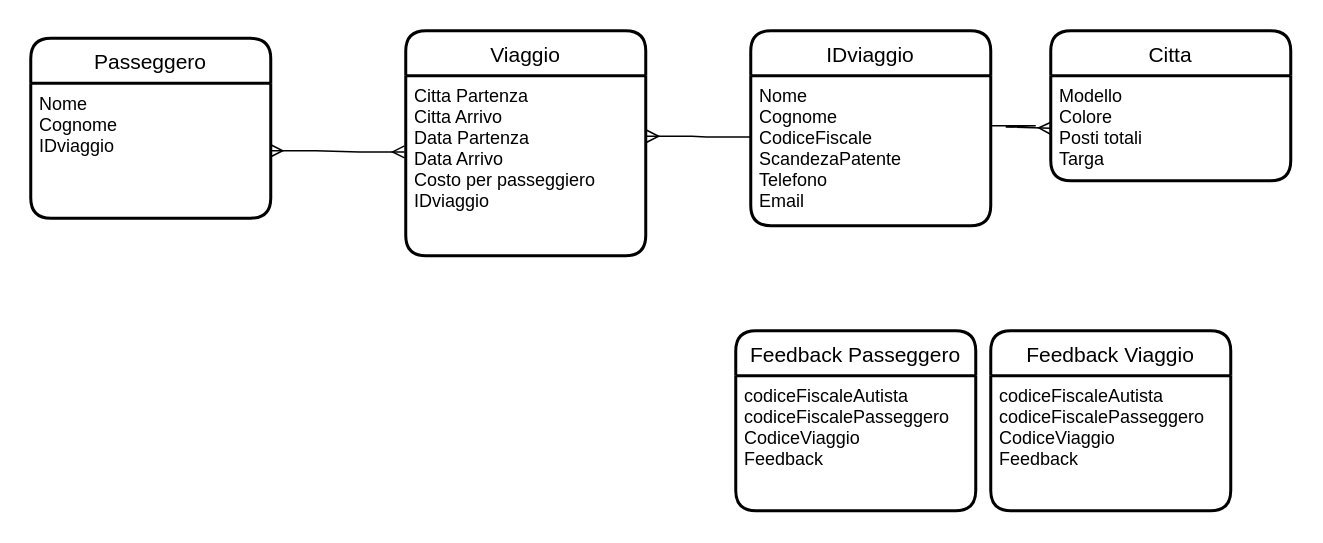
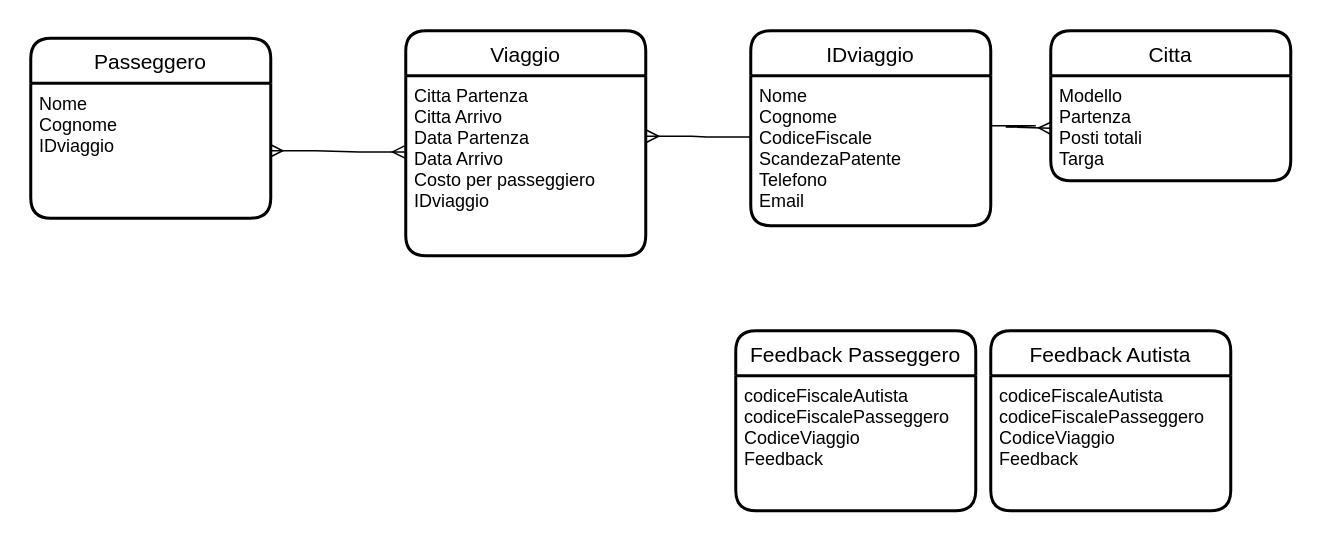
- <mxCell id="7" value="Modello&#10;Colore&#10;Posti totali&#10;Targa" style="align=left;strokeColor=none;fillColor=none;spacingLeft=4;fontSize=12;verticalAlign=top;resizable=0;rotatable=0;part=1;" vertex="1" parent="6"><mxGeometry y="30" width="160" height="70" as="geometry" /></mxCell>
+ <mxCell id="7" value="Modello&#10;Partenza&#10;Posti totali&#10;Targa" style="align=left;strokeColor=none;fillColor=none;spacingLeft=4;fontSize=12;verticalAlign=top;resizable=0;rotatable=0;part=1;" vertex="1" parent="6"><mxGeometry y="30" width="160" height="70" as="geometry" /></mxCell>
- <mxCell id="13" value="Feedback Viaggio" style="swimlane;childLayout=stackLayout;horizontal=1;startSize=30;horizontalStack=0;rounded=1;fontSize=14;fontStyle=0;strokeWidth=2;resizeParent=0;resizeLast=1;shadow=0;dashed=0;align=center;" vertex="1" parent="1"><mxGeometry x="660" y="220" width="160" height="120" as="geometry" /></mxCell>
+ <mxCell id="13" value="Feedback Autista" style="swimlane;childLayout=stackLayout;horizontal=1;startSize=30;horizontalStack=0;rounded=1;fontSize=14;fontStyle=0;strokeWidth=2;resizeParent=0;resizeLast=1;shadow=0;dashed=0;align=center;" vertex="1" parent="1"><mxGeometry x="660" y="220" width="160" height="120" as="geometry" /></mxCell>
